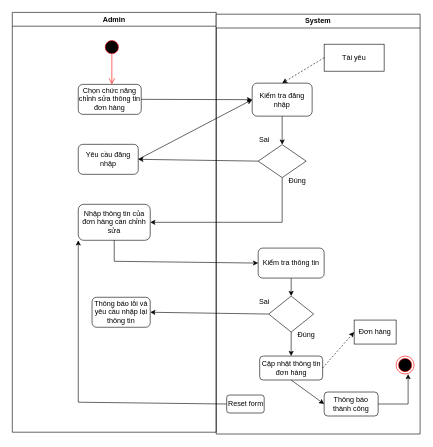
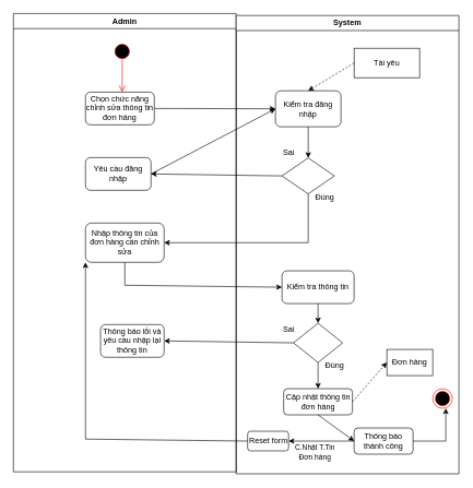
+ <mxCell id="29" value="C.Nhật T.Tin&lt;div&gt;Đơn hàng&lt;/div&gt;" style="endArrow=classic;html=1;rounded=0;exitX=0;exitY=0.5;exitDx=0;exitDy=0;entryX=1;entryY=0.5;entryDx=0;entryDy=0;" edge="1" parent="9" source="24" target="28"><mxGeometry x="0.2" y="17" width="50" height="50" relative="1" as="geometry"><mxPoint x="-140" y="660" as="sourcePoint" /><mxPoint x="100" y="650" as="targetPoint" /><mxPoint as="offset" /></mxGeometry></mxCell>
